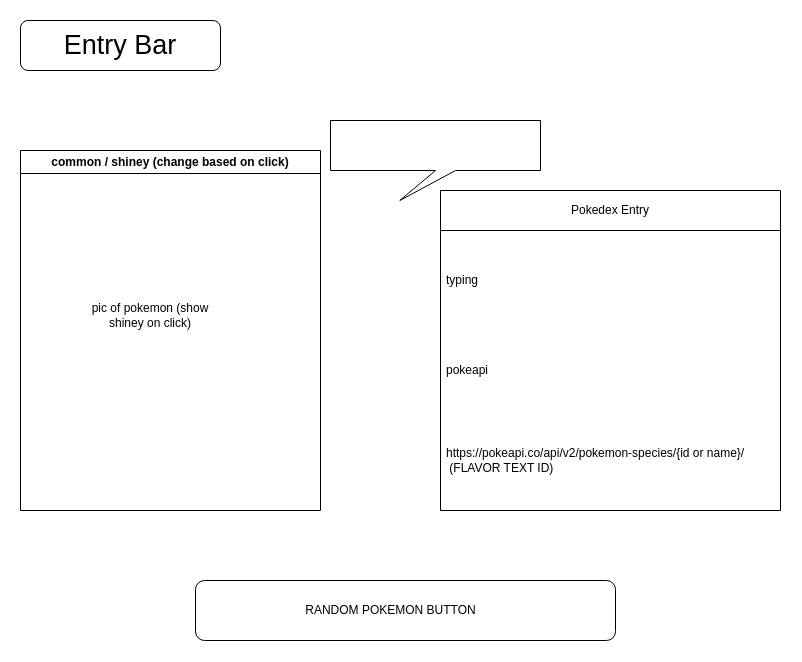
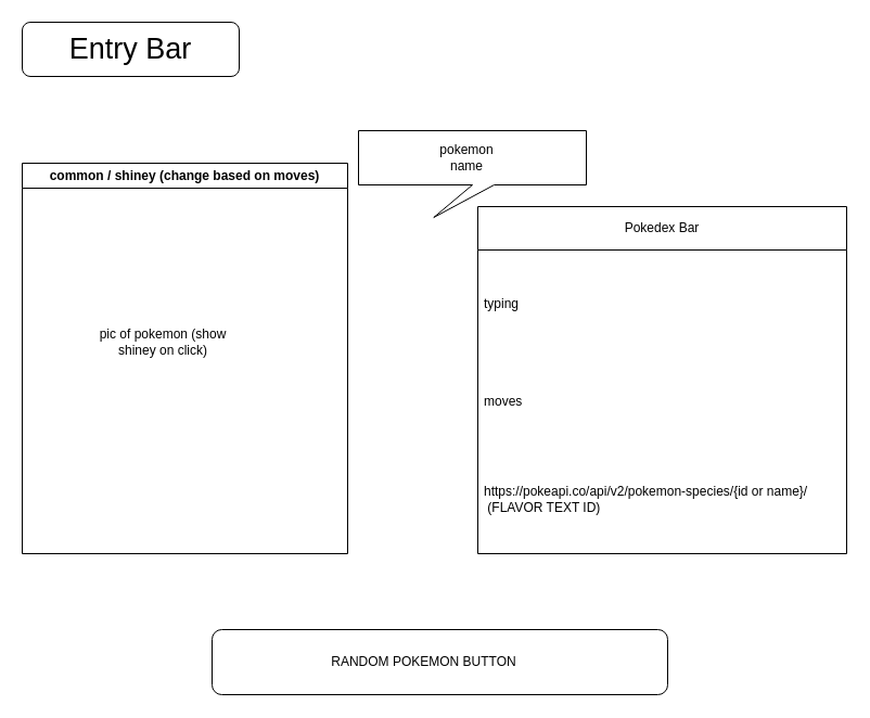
+ <mxCell id="11" value="pokemon name" style="text;html=1;strokeColor=none;fillColor=none;align=center;verticalAlign=middle;whiteSpace=wrap;rounded=0;" vertex="1" parent="1"><mxGeometry x="400" y="130" width="60" height="30" as="geometry" /></mxCell>
- <mxCell id="4" value="common / shiney (change based on click)" style="swimlane;whiteSpace=wrap;html=1;" vertex="1" parent="1"><mxGeometry x="20" y="150" width="300" height="360" as="geometry" /></mxCell>
+ <mxCell id="4" value="common / shiney (change based on moves)" style="swimlane;whiteSpace=wrap;html=1;" vertex="1" parent="1"><mxGeometry x="20" y="150" width="300" height="360" as="geometry" /></mxCell>
- <mxCell id="7" value="Pokedex Entry" style="swimlane;fontStyle=0;childLayout=stackLayout;horizontal=1;startSize=40;horizontalStack=0;resizeParent=1;resizeParentMax=0;resizeLast=0;collapsible=1;marginBottom=0;whiteSpace=wrap;html=1;" vertex="1" parent="1"><mxGeometry x="440" y="190" width="340" height="320" as="geometry" /></mxCell>
+ <mxCell id="7" value="Pokedex Bar" style="swimlane;fontStyle=0;childLayout=stackLayout;horizontal=1;startSize=40;horizontalStack=0;resizeParent=1;resizeParentMax=0;resizeLast=0;collapsible=1;marginBottom=0;whiteSpace=wrap;html=1;" vertex="1" parent="1"><mxGeometry x="440" y="190" width="340" height="320" as="geometry" /></mxCell>
- <mxCell id="9" value="pokeapi" style="text;strokeColor=none;fillColor=none;align=left;verticalAlign=middle;spacingLeft=4;spacingRight=4;overflow=hidden;points=[[0,0.5],[1,0.5]];portConstraint=eastwest;rotatable=0;whiteSpace=wrap;html=1;" vertex="1" parent="7"><mxGeometry y="140" width="340" height="80" as="geometry" /></mxCell>
+ <mxCell id="9" value="moves" style="text;strokeColor=none;fillColor=none;align=left;verticalAlign=middle;spacingLeft=4;spacingRight=4;overflow=hidden;points=[[0,0.5],[1,0.5]];portConstraint=eastwest;rotatable=0;whiteSpace=wrap;html=1;" vertex="1" parent="7"><mxGeometry y="140" width="340" height="80" as="geometry" /></mxCell>
